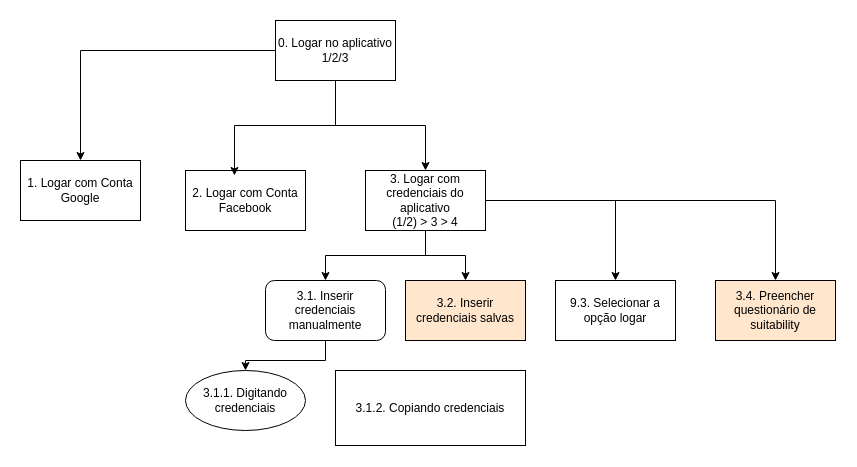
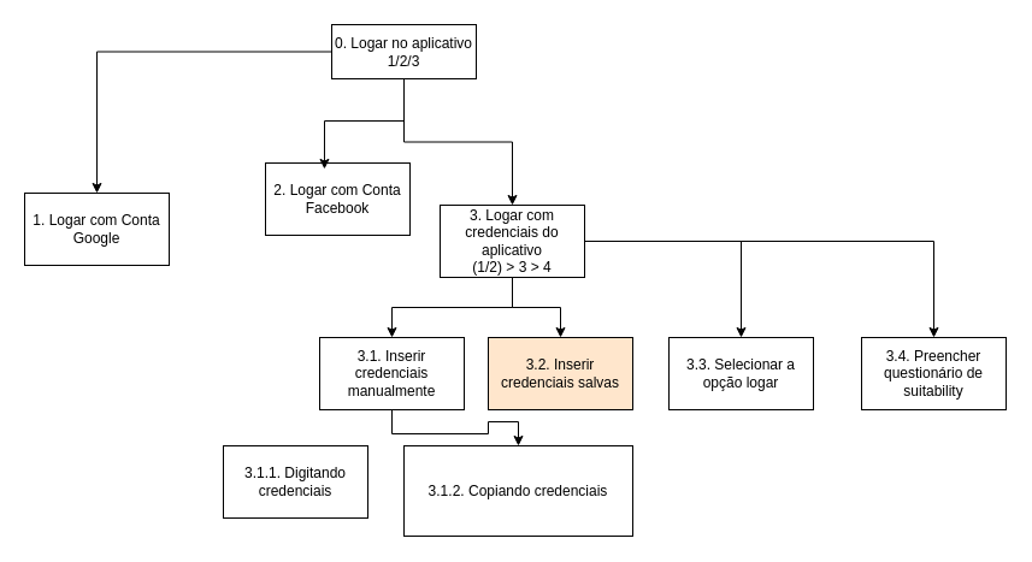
- <mxCell id="4" value="0. Logar no aplicativo&lt;div&gt;1/2/3&lt;/div&gt;" style="rounded=0;whiteSpace=wrap;html=1;" vertex="1" parent="1"><mxGeometry x="275" y="20" width="120" height="60" as="geometry" /></mxCell>
+ <mxCell id="4" value="0. Logar no aplicativo&lt;div&gt;1/2/3&lt;/div&gt;" style="rounded=0;whiteSpace=wrap;html=1;" vertex="1" parent="1"><mxGeometry x="275" y="20" width="120" height="45" as="geometry" /></mxCell>
- <mxCell id="6" value="2. Logar com Conta Facebook" style="rounded=0;whiteSpace=wrap;html=1;" vertex="1" parent="1"><mxGeometry x="185" y="170" width="120" height="60" as="geometry" /></mxCell>
+ <mxCell id="6" value="2. Logar com Conta Facebook" style="rounded=0;whiteSpace=wrap;html=1;" vertex="1" parent="1"><mxGeometry x="220" y="135" width="120" height="60" as="geometry" /></mxCell>
- <mxCell id="14" value="3.1. Inserir credenciais manualmente" style="whiteSpace=wrap;html=1;rounded=1;" vertex="1" parent="1"><mxGeometry x="265" y="280" width="120" height="60" as="geometry" /></mxCell>
+ <mxCell id="14" value="3.1. Inserir credenciais manualmente" style="rounded=0;whiteSpace=wrap;html=1;" vertex="1" parent="1"><mxGeometry x="265" y="280" width="120" height="60" as="geometry" /></mxCell>
- <mxCell id="16" value="9.3. Selecionar a opção logar" style="rounded=0;whiteSpace=wrap;html=1;" vertex="1" parent="1"><mxGeometry x="555" y="280" width="120" height="60" as="geometry" /></mxCell>
+ <mxCell id="16" value="3.3. Selecionar a opção logar" style="rounded=0;whiteSpace=wrap;html=1;" vertex="1" parent="1"><mxGeometry x="555" y="280" width="120" height="60" as="geometry" /></mxCell>
- <mxCell id="17" value="3.4. Preencher questionário de suitability" style="rounded=0;whiteSpace=wrap;html=1;fillColor=#ffe6cc;" vertex="1" parent="1"><mxGeometry x="715" y="280" width="120" height="60" as="geometry" /></mxCell>
+ <mxCell id="17" value="3.4. Preencher questionário de suitability" style="rounded=0;whiteSpace=wrap;html=1;" vertex="1" parent="1"><mxGeometry x="715" y="280" width="120" height="60" as="geometry" /></mxCell>
- <mxCell id="13" style="edgeStyle=orthogonalEdgeStyle;rounded=0;orthogonalLoop=1;jettySize=auto;html=1;" edge="1" parent="1" source="14" target="18"><mxGeometry relative="1" as="geometry" /></mxCell>
+ <mxCell id="13" style="edgeStyle=orthogonalEdgeStyle;rounded=0;orthogonalLoop=1;jettySize=auto;html=1;entryX=0.5;entryY=0;entryDx=0;entryDy=0;" edge="1" parent="1" source="14" target="19"><mxGeometry relative="1" as="geometry" /></mxCell>
- <mxCell id="18" value="3.1.1. Digitando credenciais" style="ellipse;whiteSpace=wrap;html=1;" vertex="1" parent="1"><mxGeometry x="185" y="370" width="120" height="60" as="geometry" /></mxCell>
+ <mxCell id="18" value="3.1.1. Digitando credenciais" style="rounded=0;whiteSpace=wrap;html=1;" vertex="1" parent="1"><mxGeometry x="185" y="370" width="120" height="60" as="geometry" /></mxCell>
